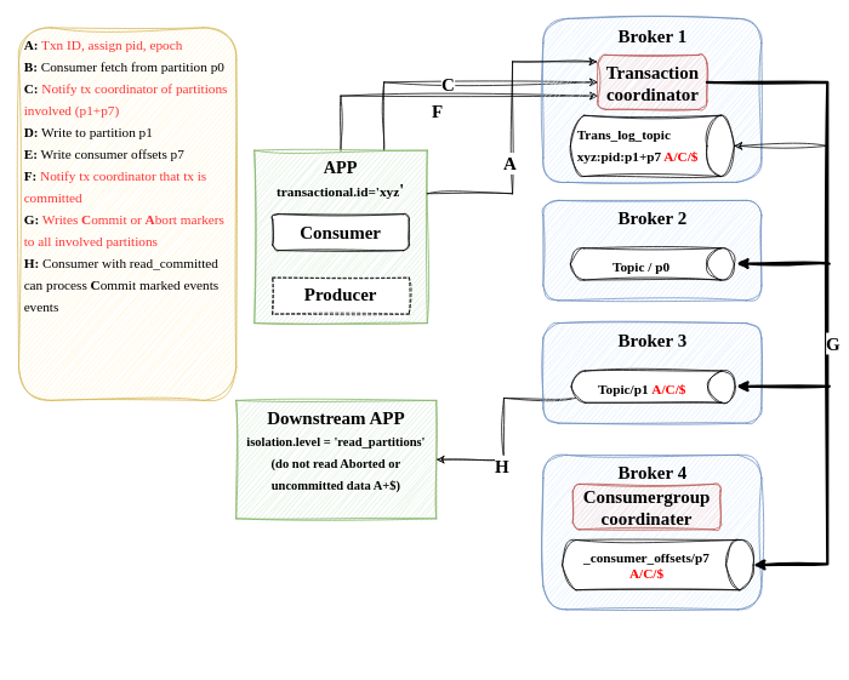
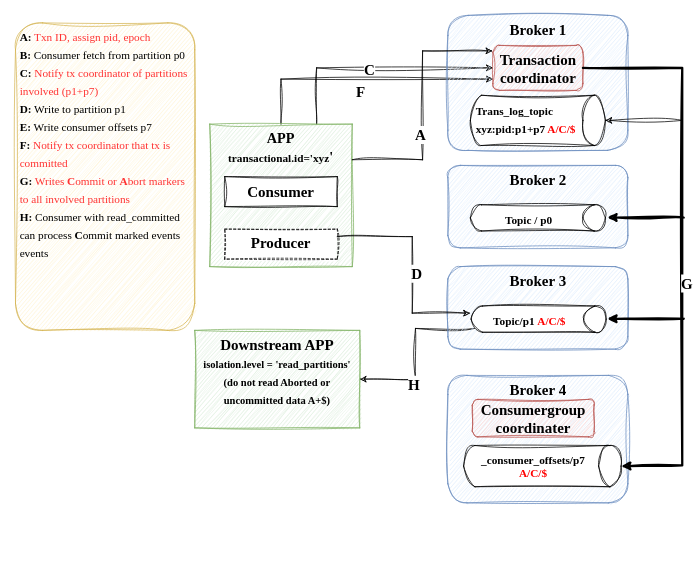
- <mxCell id="16" value="Consumer" style="whiteSpace=wrap;html=1;sketch=1;hachureGap=4;jiggle=2;curveFitting=1;fontFamily=Architects Daughter;fontSource=https%3A%2F%2Ffonts.googleapis.com%2Fcss%3Ffamily%3DArchitects%2BDaughter;fontSize=20;fontStyle=1;rounded=1;" parent="1" vertex="1"><mxGeometry x="299" y="235" width="150" height="40" as="geometry" /></mxCell>
+ <mxCell id="16" value="Consumer" style="rounded=0;whiteSpace=wrap;html=1;sketch=1;hachureGap=4;jiggle=2;curveFitting=1;fontFamily=Architects Daughter;fontSource=https%3A%2F%2Ffonts.googleapis.com%2Fcss%3Ffamily%3DArchitects%2BDaughter;fontSize=20;fontStyle=1" parent="1" vertex="1"><mxGeometry x="299" y="235" width="150" height="40" as="geometry" /></mxCell>
+ <mxCell id="20" style="edgeStyle=orthogonalEdgeStyle;rounded=0;sketch=1;hachureGap=4;jiggle=2;curveFitting=1;orthogonalLoop=1;jettySize=auto;html=1;exitX=1;exitY=0.25;exitDx=0;exitDy=0;entryX=0.271;entryY=1.008;entryDx=0;entryDy=0;entryPerimeter=0;fontFamily=Architects Daughter;fontSource=https%3A%2F%2Ffonts.googleapis.com%2Fcss%3Ffamily%3DArchitects%2BDaughter;fontSize=16;" parent="1" source="17" target="15" edge="1"><mxGeometry relative="1" as="geometry"><Array as="points"><mxPoint x="549" y="315" /><mxPoint x="549" y="417" /></Array></mxGeometry></mxCell>
+ <mxCell id="21" value="D" style="edgeLabel;html=1;align=center;verticalAlign=middle;resizable=0;points=[];fontSize=20;fontFamily=Architects Daughter;fontStyle=1" parent="20" vertex="1" connectable="0"><mxGeometry x="0.06" y="5" relative="1" as="geometry"><mxPoint as="offset" /></mxGeometry></mxCell>
